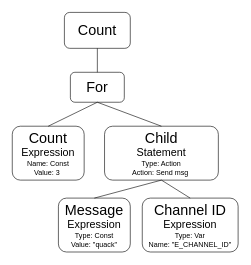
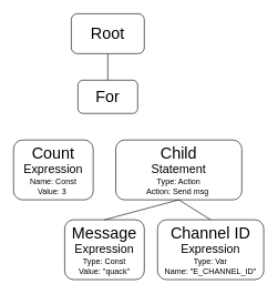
- <mxCell id="2" value="&lt;font style=&quot;font-size: 24px;&quot;&gt;Count&lt;/font&gt;" style="rounded=1;whiteSpace=wrap;html=1;" vertex="1" parent="1"><mxGeometry x="107" y="20" width="110" height="60" as="geometry" /></mxCell>
+ <mxCell id="2" value="&lt;font style=&quot;font-size: 24px;&quot;&gt;Root&lt;/font&gt;" style="rounded=1;whiteSpace=wrap;html=1;" vertex="1" parent="1"><mxGeometry x="107" y="20" width="110" height="60" as="geometry" /></mxCell>
- <mxCell id="8" value="" style="endArrow=none;html=1;rounded=0;entryX=0.5;entryY=1;entryDx=0;entryDy=0;exitX=0.5;exitY=0;exitDx=0;exitDy=0;" edge="1" parent="1" source="7" target="3"><mxGeometry width="50" height="50" relative="1" as="geometry"><mxPoint x="103" y="210" as="sourcePoint" /><mxPoint x="153" y="160" as="targetPoint" /></mxGeometry></mxCell>
- <mxCell id="6" value="" style="endArrow=none;html=1;rounded=0;exitX=0.5;exitY=0;exitDx=0;exitDy=0;entryX=0.5;entryY=1;entryDx=0;entryDy=0;" edge="1" parent="1" source="5" target="3"><mxGeometry width="50" height="50" relative="1" as="geometry"><mxPoint x="27" y="240" as="sourcePoint" /><mxPoint x="77" y="190" as="targetPoint" /></mxGeometry></mxCell>
